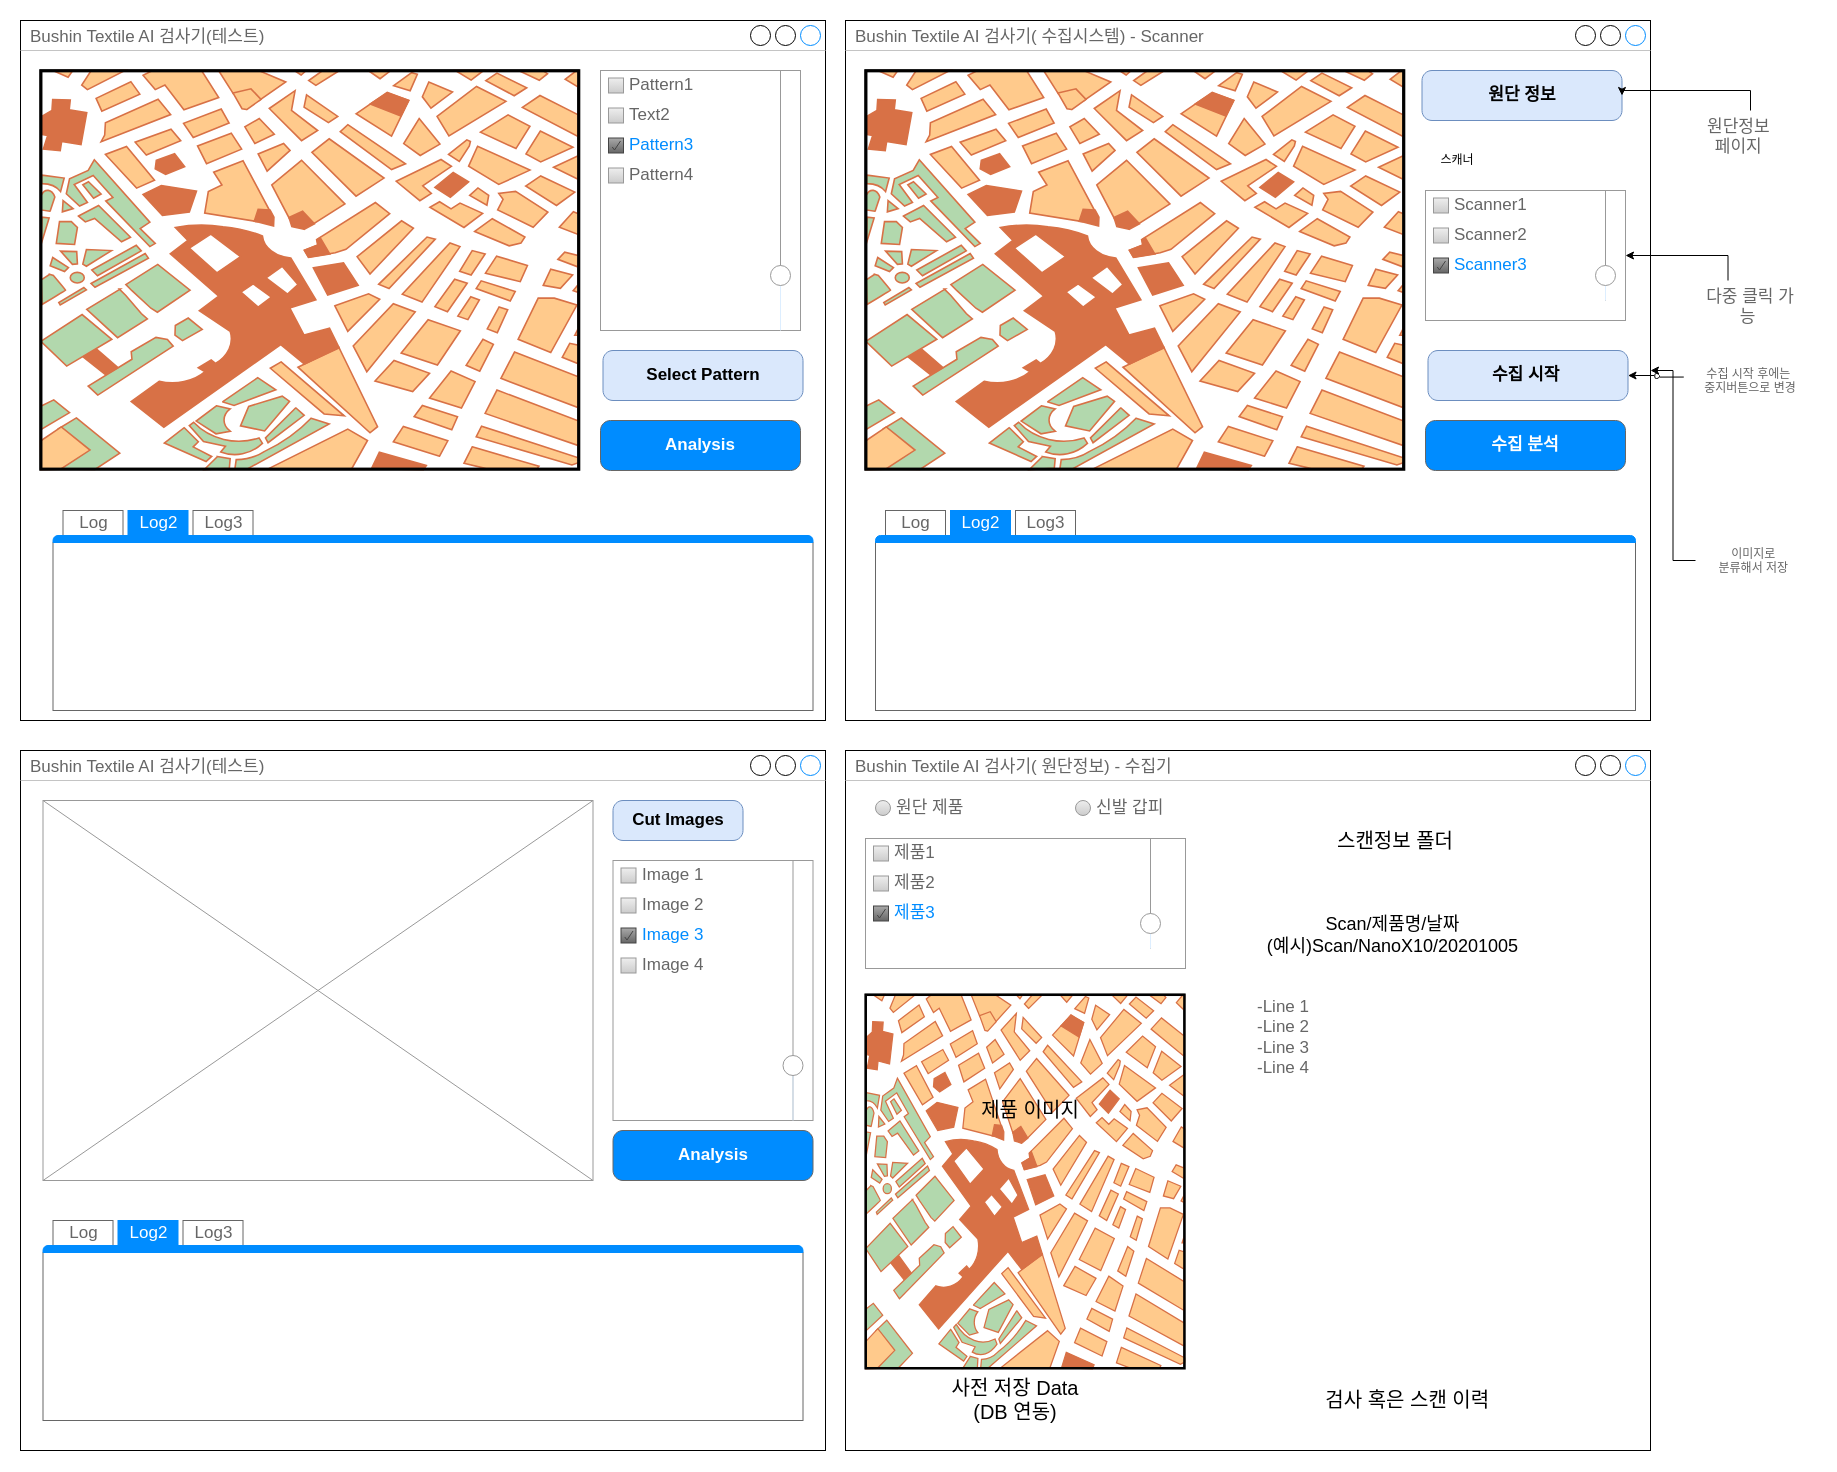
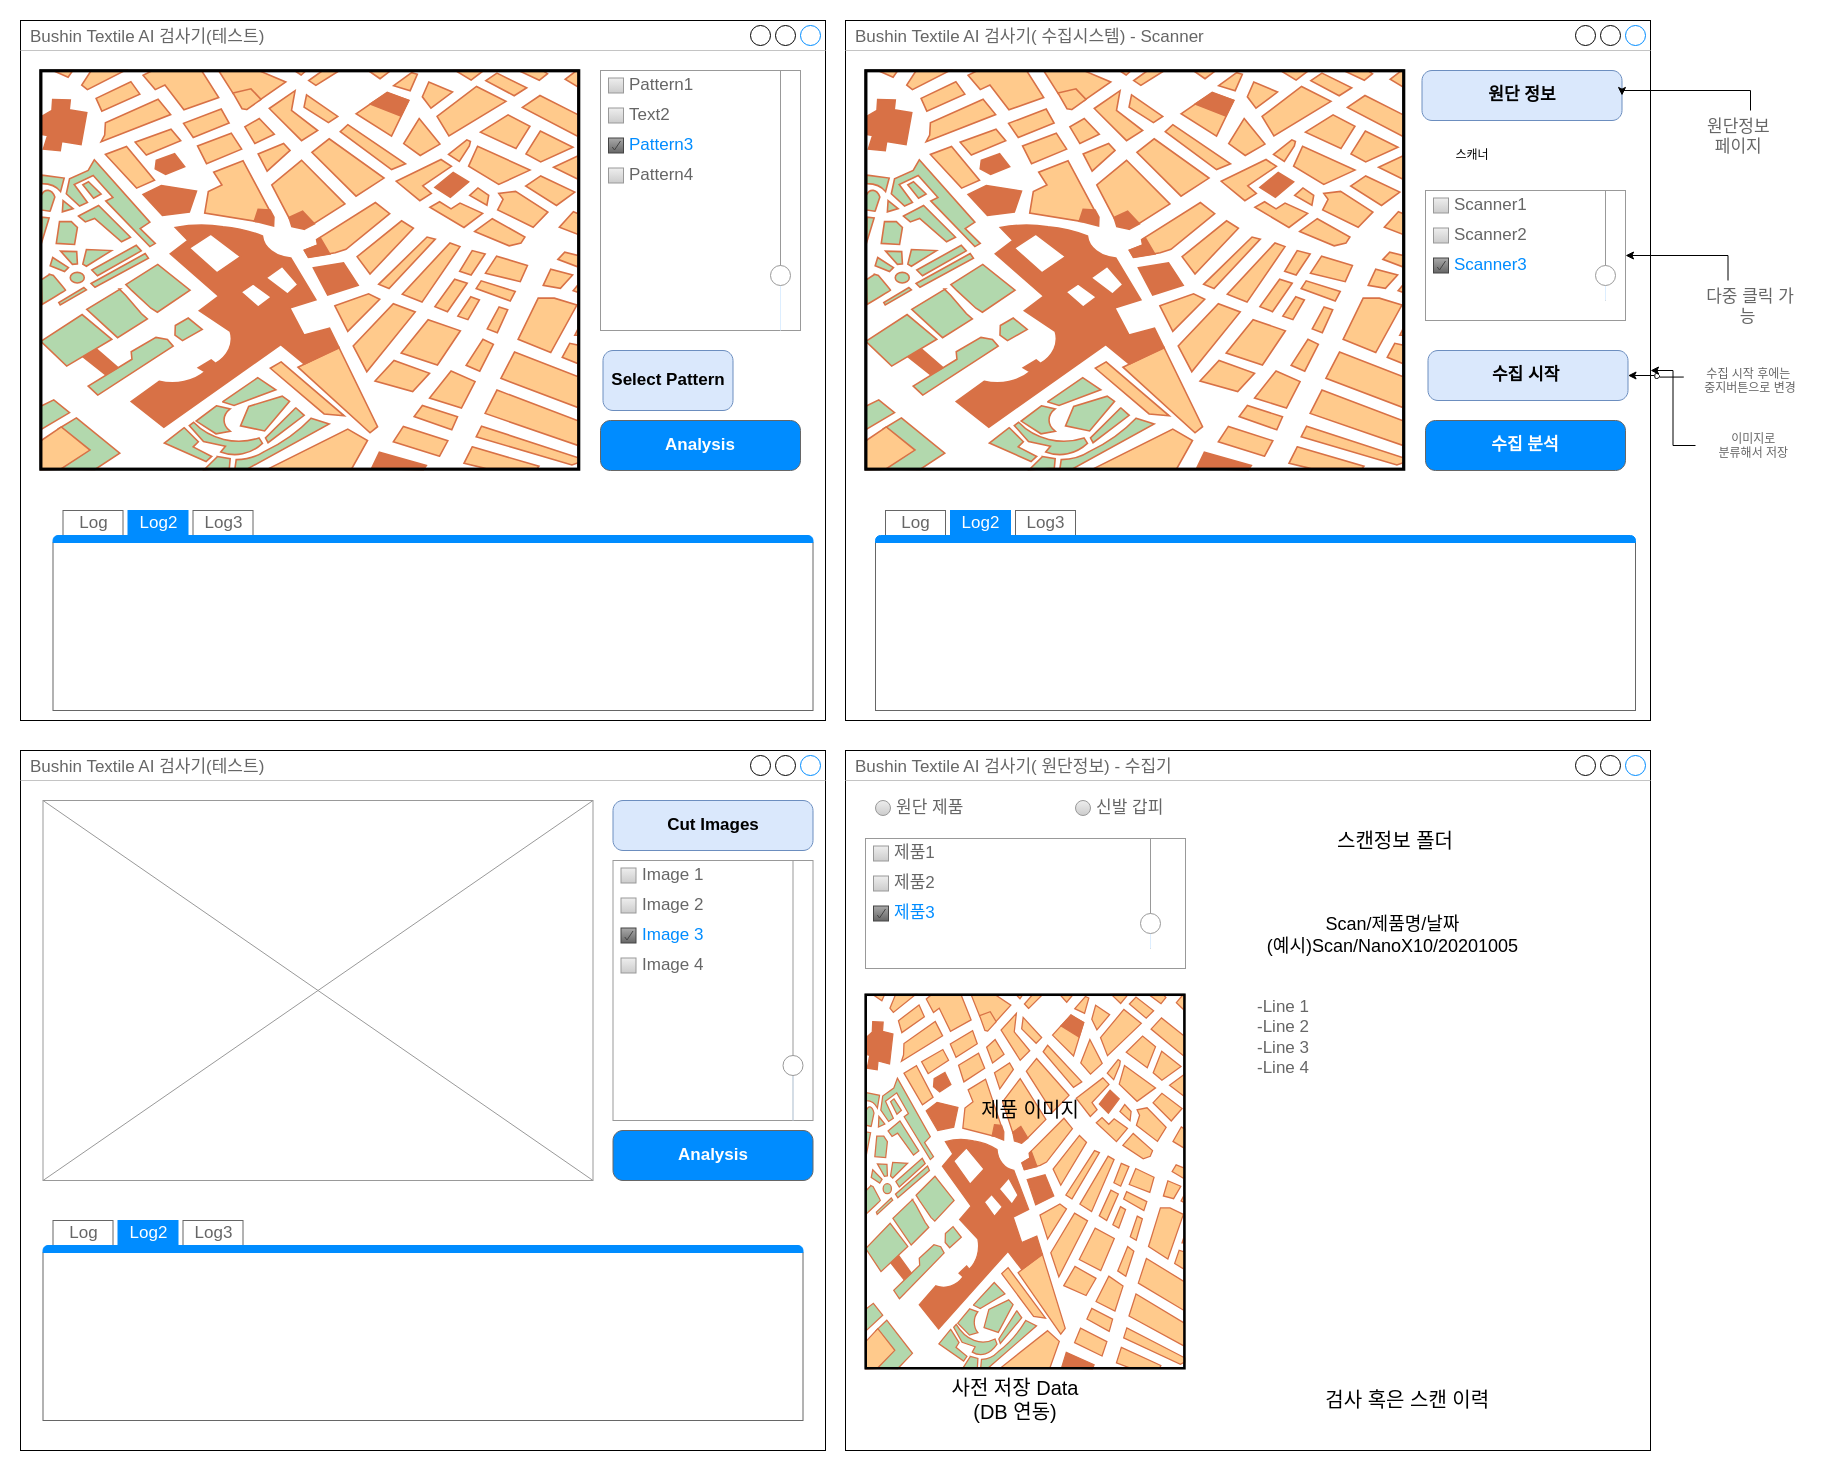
- <mxCell id="56" value="스캐너" style="text;html=1;strokeColor=none;fillColor=none;align=center;verticalAlign=middle;whiteSpace=wrap;rounded=0;" vertex="1" parent="1"><mxGeometry x="1427.5" y="150" width="57.5" height="20" as="geometry" /></mxCell>
+ <mxCell id="56" value="스캐너" style="text;html=1;strokeColor=none;fillColor=none;align=center;verticalAlign=middle;whiteSpace=wrap;rounded=0;" vertex="1" parent="1"><mxGeometry x="1442.5" y="145" width="57.5" height="20" as="geometry" /></mxCell>
- <mxCell id="17" value="Select Pattern" style="strokeWidth=1;shadow=0;dashed=0;align=center;html=1;shape=mxgraph.mockup.buttons.button;strokeColor=#6c8ebf;mainText=;buttonStyle=round;fontSize=17;fontStyle=1;fillColor=#dae8fc;whiteSpace=wrap;" parent="1" vertex="1"><mxGeometry x="602.5" y="350" width="200" height="50" as="geometry" /></mxCell>
+ <mxCell id="17" value="Select Pattern" style="strokeWidth=1;shadow=0;dashed=0;align=center;html=1;shape=mxgraph.mockup.buttons.button;strokeColor=#6c8ebf;mainText=;buttonStyle=round;fontSize=17;fontStyle=1;fillColor=#dae8fc;whiteSpace=wrap;" parent="1" vertex="1"><mxGeometry x="602.5" y="350" width="130" height="60" as="geometry" /></mxCell>
- <mxCell id="65" value="&lt;font color=&quot;#666666&quot; face=&quot;helvetica&quot;&gt;이미지로&amp;nbsp;&lt;br&gt;분류해서 저장&amp;nbsp;&lt;br&gt;&lt;/font&gt;" style="text;whiteSpace=wrap;html=1;align=center;" vertex="1" parent="1"><mxGeometry x="1695" y="540" width="120" height="40" as="geometry" /></mxCell>
+ <mxCell id="65" value="&lt;font color=&quot;#666666&quot; face=&quot;helvetica&quot;&gt;이미지로&amp;nbsp;&lt;br&gt;분류해서 저장&amp;nbsp;&lt;br&gt;&lt;/font&gt;" style="text;whiteSpace=wrap;html=1;align=center;" vertex="1" parent="1"><mxGeometry x="1695" y="425" width="120" height="40" as="geometry" /></mxCell>
- <mxCell id="20" value="Cut Images" style="strokeWidth=1;shadow=0;dashed=0;align=center;html=1;shape=mxgraph.mockup.buttons.button;strokeColor=#6c8ebf;mainText=;buttonStyle=round;fontSize=17;fontStyle=1;fillColor=#dae8fc;whiteSpace=wrap;" parent="1" vertex="1"><mxGeometry x="612.5" y="800" width="130" height="40" as="geometry" /></mxCell>
+ <mxCell id="20" value="Cut Images" style="strokeWidth=1;shadow=0;dashed=0;align=center;html=1;shape=mxgraph.mockup.buttons.button;strokeColor=#6c8ebf;mainText=;buttonStyle=round;fontSize=17;fontStyle=1;fillColor=#dae8fc;whiteSpace=wrap;" parent="1" vertex="1"><mxGeometry x="612.5" y="800" width="200" height="50" as="geometry" /></mxCell>
